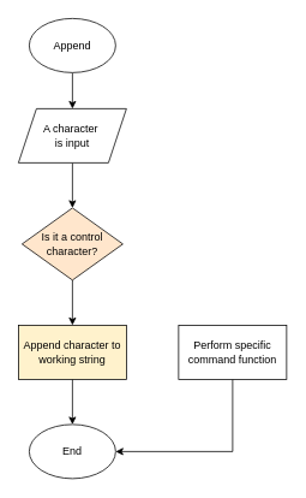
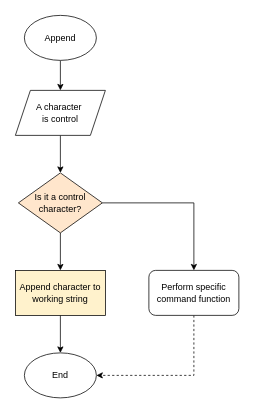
- <mxCell id="5" value="&lt;div&gt;A character&amp;nbsp;&lt;/div&gt;&lt;div&gt;is input&lt;/div&gt;" style="shape=parallelogram;perimeter=parallelogramPerimeter;whiteSpace=wrap;html=1;fixedSize=1;" vertex="1" parent="1"><mxGeometry x="20" y="120" width="120" height="60" as="geometry" /></mxCell>
+ <mxCell id="5" value="&lt;div&gt;A character&amp;nbsp;&lt;/div&gt;&lt;div&gt;is control&lt;/div&gt;" style="shape=parallelogram;perimeter=parallelogramPerimeter;whiteSpace=wrap;html=1;fixedSize=1;" vertex="1" parent="1"><mxGeometry x="20" y="120" width="120" height="60" as="geometry" /></mxCell>
+ <mxCell id="7" style="edgeStyle=orthogonalEdgeStyle;rounded=0;orthogonalLoop=1;jettySize=auto;html=1;entryX=0.5;entryY=0;entryDx=0;entryDy=0;" edge="1" parent="1" source="8" target="12"><mxGeometry relative="1" as="geometry" /></mxCell>
- <mxCell id="12" value="Perform specific command function" style="rounded=0;whiteSpace=wrap;html=1;" vertex="1" parent="1"><mxGeometry x="198" y="360" width="120" height="60" as="geometry" /></mxCell>
+ <mxCell id="12" value="Perform specific command function" style="whiteSpace=wrap;html=1;rounded=1;" vertex="1" parent="1"><mxGeometry x="198" y="360" width="120" height="60" as="geometry" /></mxCell>
- <mxCell id="11" style="edgeStyle=orthogonalEdgeStyle;rounded=0;orthogonalLoop=1;jettySize=auto;html=1;entryX=1;entryY=0.5;entryDx=0;entryDy=0;" edge="1" parent="1" source="12" target="13"><mxGeometry relative="1" as="geometry"><Array as="points"><mxPoint x="258" y="500" /></Array></mxGeometry></mxCell>
+ <mxCell id="11" style="edgeStyle=orthogonalEdgeStyle;rounded=0;orthogonalLoop=1;jettySize=auto;html=1;entryX=1;entryY=0.5;entryDx=0;entryDy=0;dashed=1;" edge="1" parent="1" source="12" target="13"><mxGeometry relative="1" as="geometry"><Array as="points"><mxPoint x="258" y="500" /></Array></mxGeometry></mxCell>
